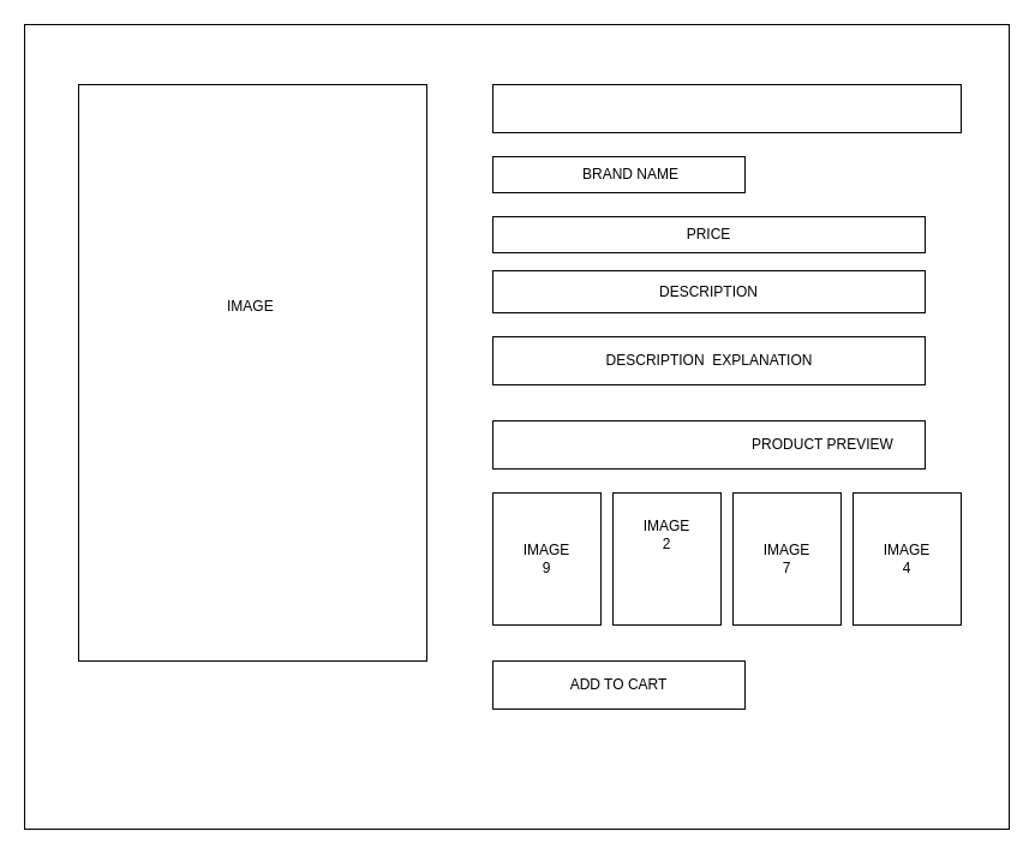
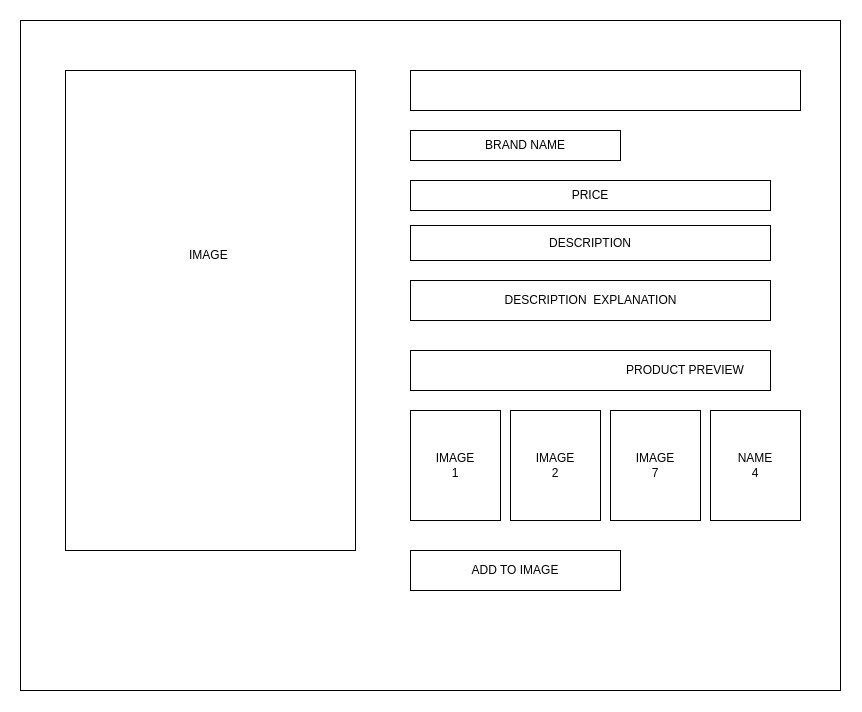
- <mxCell id="21" value="IMAGE 2" style="text;html=1;strokeColor=none;fillColor=none;align=center;verticalAlign=middle;whiteSpace=wrap;rounded=0;" vertex="1" parent="1"><mxGeometry x="535" y="435" width="40" height="20" as="geometry" /></mxCell>
+ <mxCell id="21" value="IMAGE 2" style="text;html=1;strokeColor=none;fillColor=none;align=center;verticalAlign=middle;whiteSpace=wrap;rounded=0;" vertex="1" parent="1"><mxGeometry x="535" y="455" width="40" height="20" as="geometry" /></mxCell>
- <mxCell id="20" value="IMAGE 9" style="text;html=1;strokeColor=none;fillColor=none;align=center;verticalAlign=middle;whiteSpace=wrap;rounded=0;" vertex="1" parent="1"><mxGeometry x="435" y="455" width="40" height="20" as="geometry" /></mxCell>
+ <mxCell id="20" value="IMAGE 1" style="text;html=1;strokeColor=none;fillColor=none;align=center;verticalAlign=middle;whiteSpace=wrap;rounded=0;" vertex="1" parent="1"><mxGeometry x="435" y="455" width="40" height="20" as="geometry" /></mxCell>
- <mxCell id="23" value="IMAGE 4" style="text;html=1;strokeColor=none;fillColor=none;align=center;verticalAlign=middle;whiteSpace=wrap;rounded=0;" vertex="1" parent="1"><mxGeometry x="735" y="455" width="40" height="20" as="geometry" /></mxCell>
+ <mxCell id="23" value="NAME 4" style="text;html=1;strokeColor=none;fillColor=none;align=center;verticalAlign=middle;whiteSpace=wrap;rounded=0;" vertex="1" parent="1"><mxGeometry x="735" y="455" width="40" height="20" as="geometry" /></mxCell>
- <mxCell id="25" value="ADD TO CART" style="text;html=1;strokeColor=none;fillColor=none;align=center;verticalAlign=middle;whiteSpace=wrap;rounded=0;" vertex="1" parent="1"><mxGeometry x="441.25" y="560" width="147.5" height="20" as="geometry" /></mxCell>
+ <mxCell id="25" value="ADD TO IMAGE" style="text;html=1;strokeColor=none;fillColor=none;align=center;verticalAlign=middle;whiteSpace=wrap;rounded=0;" vertex="1" parent="1"><mxGeometry x="441.25" y="560" width="147.5" height="20" as="geometry" /></mxCell>
